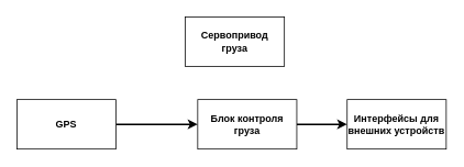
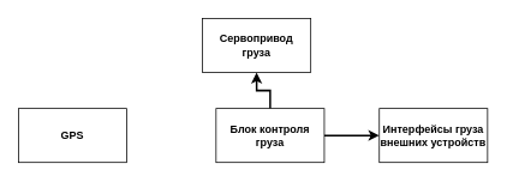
+ <mxCell id="2" value="" style="edgeStyle=orthogonalEdgeStyle;rounded=0;orthogonalLoop=1;jettySize=auto;html=1;fillColor=#e3c800;strokeColor=#000000;strokeWidth=2;" edge="1" parent="1" source="4" target="5"><mxGeometry relative="1" as="geometry" /></mxCell>
- <mxCell id="6" value="" style="edgeStyle=orthogonalEdgeStyle;rounded=0;orthogonalLoop=1;jettySize=auto;html=1;strokeColor=default;strokeWidth=2;" edge="1" parent="1" source="7" target="4"><mxGeometry relative="1" as="geometry" /></mxCell>
- <mxCell id="8" value="&lt;b&gt;Интерфейсы для&lt;/b&gt;&lt;div&gt;&lt;b&gt;внешних устройств&lt;/b&gt;&lt;/div&gt;" style="rounded=0;whiteSpace=wrap;html=1;" vertex="1" parent="1"><mxGeometry x="420" y="120" width="120" height="60" as="geometry" /></mxCell>
+ <mxCell id="8" value="&lt;b&gt;Интерфейсы груза&lt;/b&gt;&lt;div&gt;&lt;b&gt;внешних устройств&lt;/b&gt;&lt;/div&gt;" style="rounded=0;whiteSpace=wrap;html=1;" vertex="1" parent="1"><mxGeometry x="420" y="120" width="120" height="60" as="geometry" /></mxCell>
